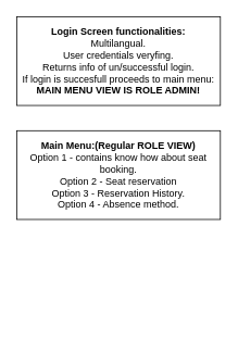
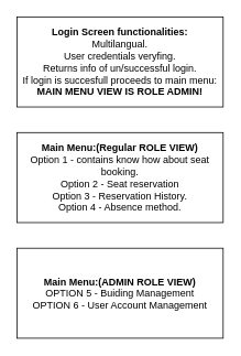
+ <mxCell id="4" value="&lt;b&gt;Main Menu:(ADMIN ROLE VIEW)&lt;br&gt;&lt;/b&gt;OPTION 5 - Buiding Management&lt;br&gt;OPTION 6 - User Account Management" style="rounded=0;whiteSpace=wrap;html=1;" vertex="1" parent="1"><mxGeometry x="20" y="300" width="250" height="109" as="geometry" /></mxCell>
